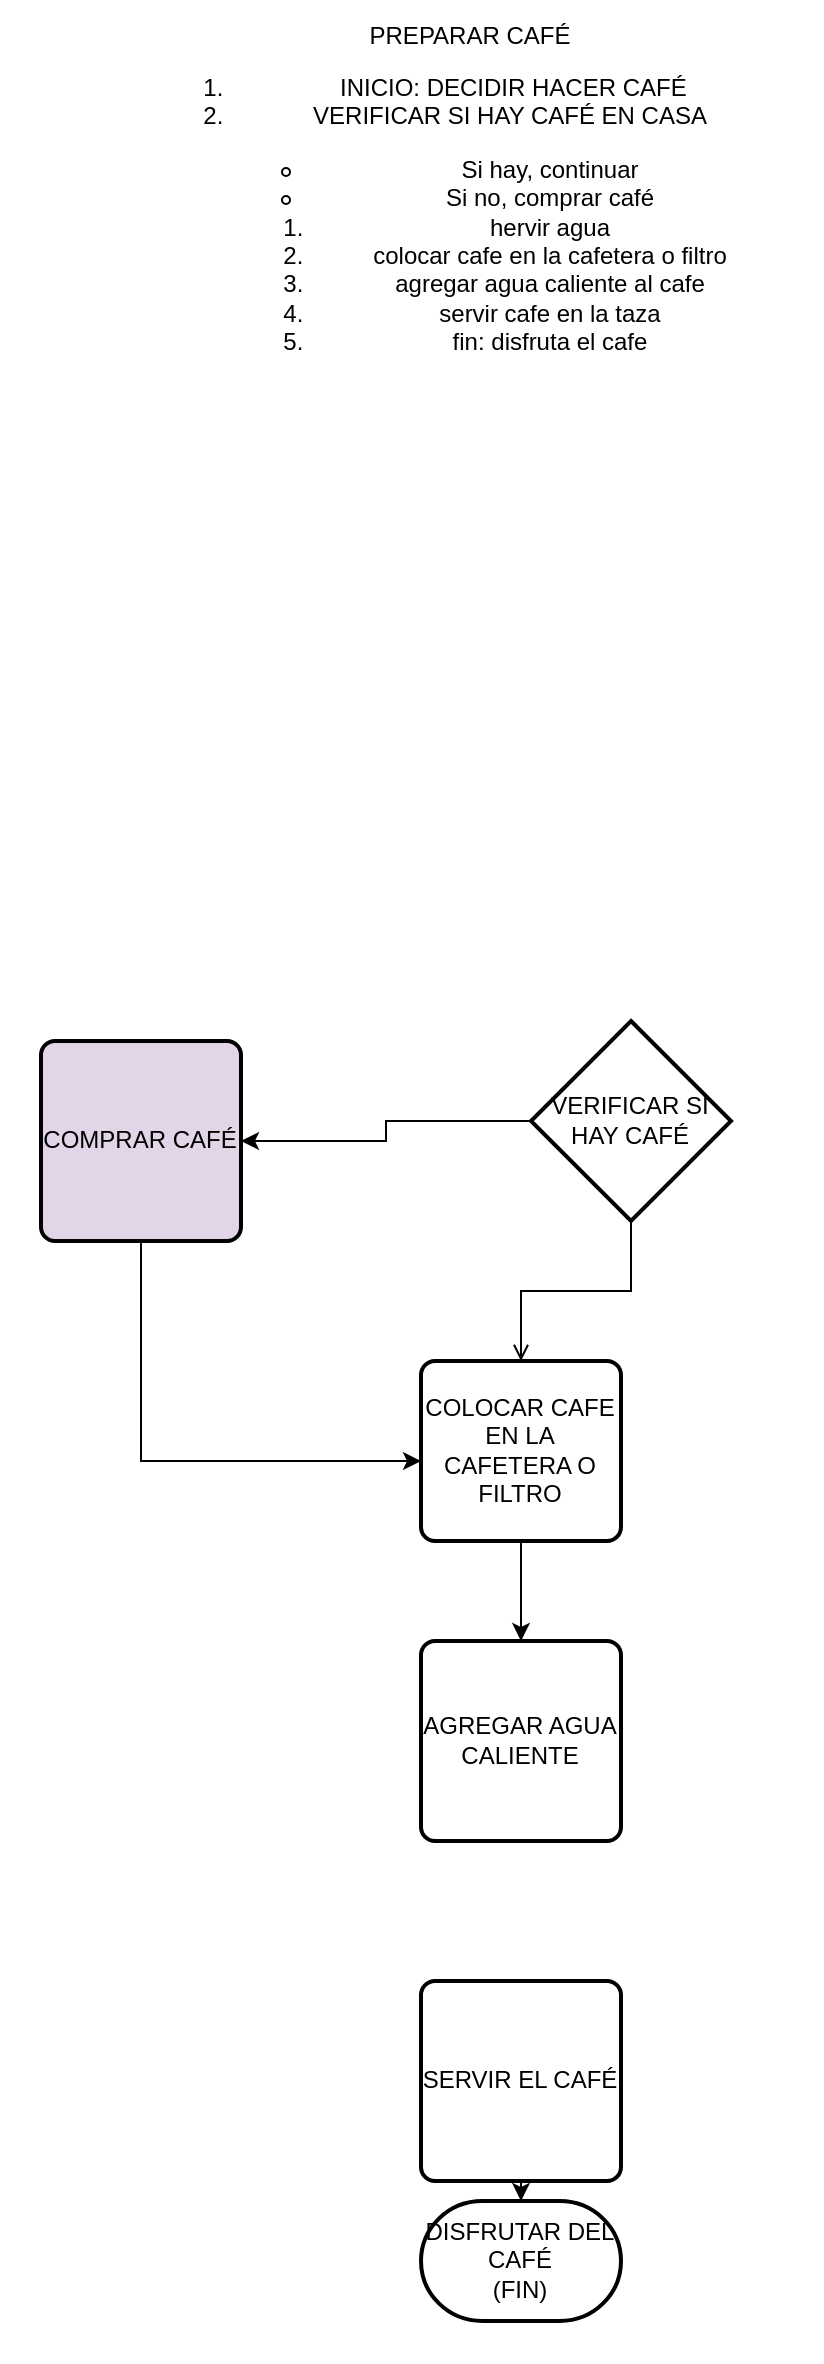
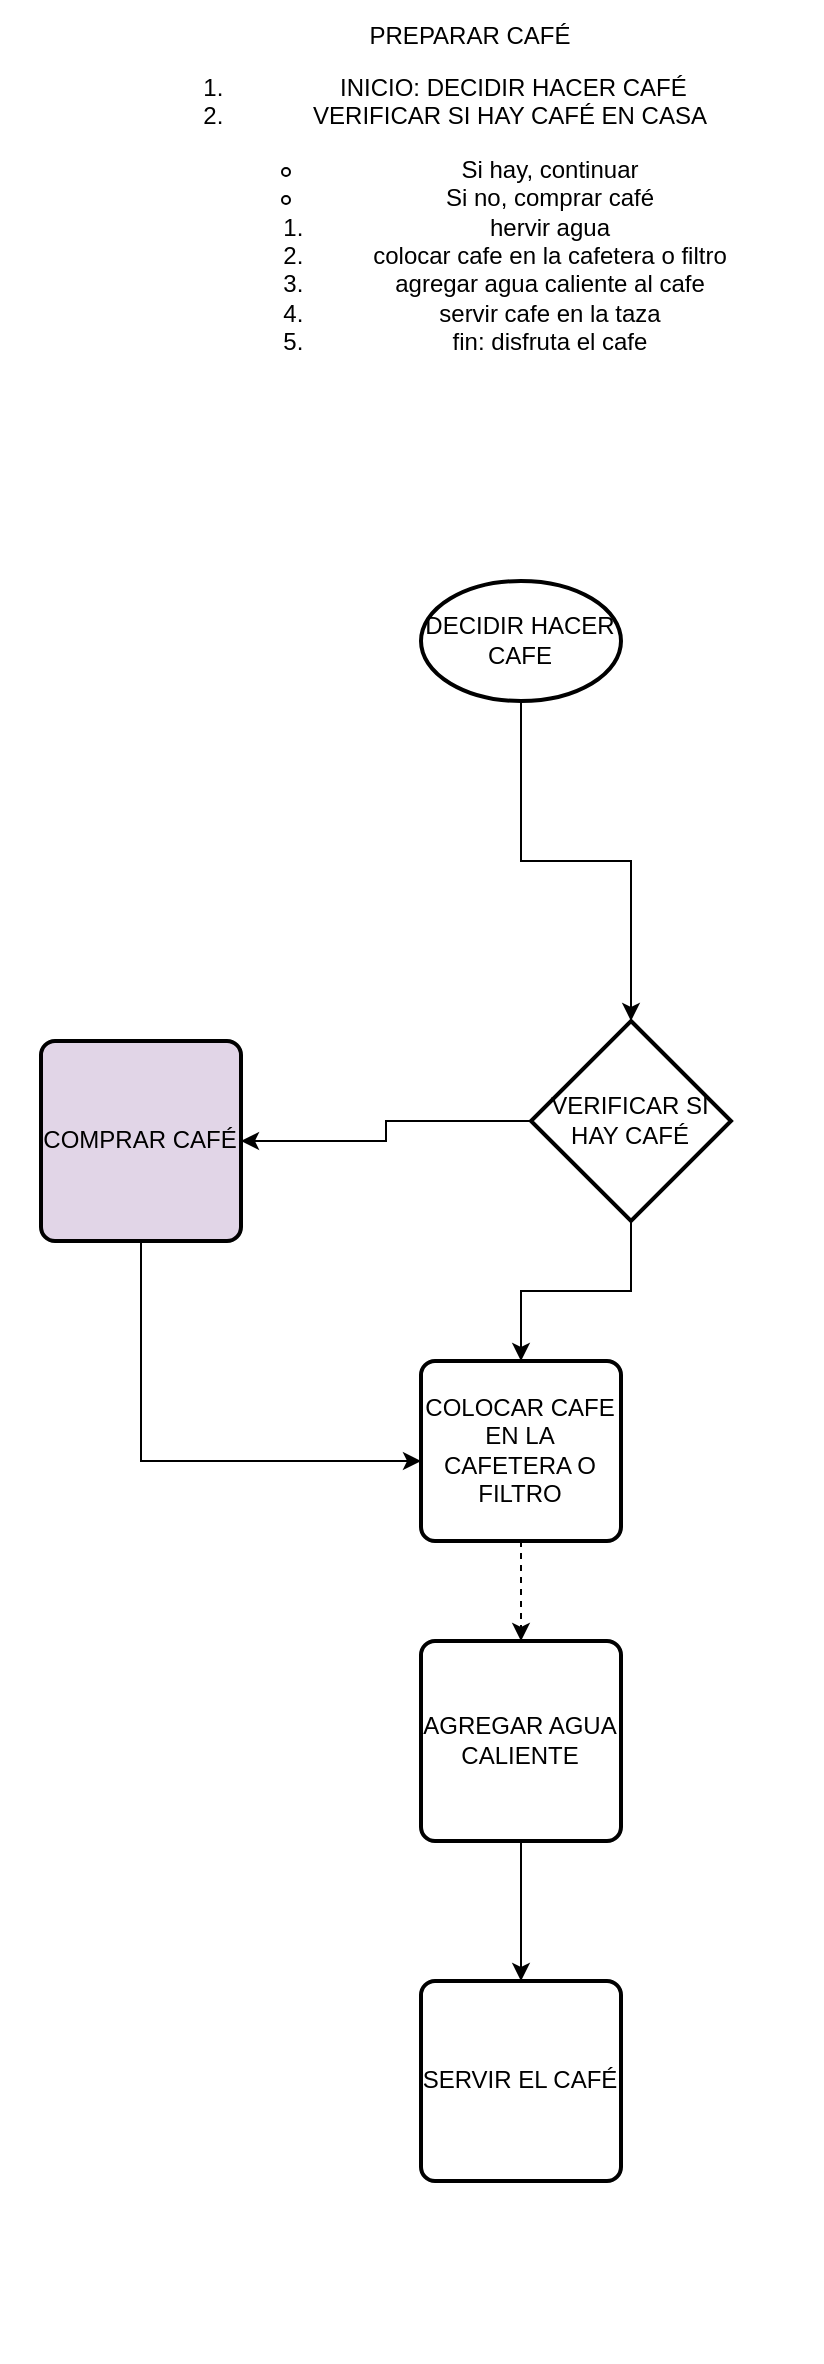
+ <mxCell id="4" value="DECIDIR HACER CAFE" style="strokeWidth=2;html=1;shape=mxgraph.flowchart.start_1;whiteSpace=wrap;" vertex="1" parent="1"><mxGeometry x="210" y="290" width="100" height="60" as="geometry" /></mxCell>
+ <mxCell id="3" style="edgeStyle=orthogonalEdgeStyle;rounded=0;orthogonalLoop=1;jettySize=auto;html=1;" edge="1" parent="1" source="4" target="7"><mxGeometry relative="1" as="geometry" /></mxCell>
- <mxCell id="6" style="edgeStyle=orthogonalEdgeStyle;rounded=0;orthogonalLoop=1;jettySize=auto;html=1;endArrow=open;" edge="1" parent="1" source="7" target="11"><mxGeometry relative="1" as="geometry" /></mxCell>
+ <mxCell id="6" style="edgeStyle=orthogonalEdgeStyle;rounded=0;orthogonalLoop=1;jettySize=auto;html=1;" edge="1" parent="1" source="7" target="11"><mxGeometry relative="1" as="geometry" /></mxCell>
- <mxCell id="10" style="edgeStyle=orthogonalEdgeStyle;rounded=0;orthogonalLoop=1;jettySize=auto;html=1;" edge="1" parent="1" source="11" target="13"><mxGeometry relative="1" as="geometry" /></mxCell>
+ <mxCell id="10" style="edgeStyle=orthogonalEdgeStyle;rounded=0;orthogonalLoop=1;jettySize=auto;html=1;dashed=1;" edge="1" parent="1" source="11" target="13"><mxGeometry relative="1" as="geometry" /></mxCell>
+ <mxCell id="12" style="edgeStyle=orthogonalEdgeStyle;rounded=0;orthogonalLoop=1;jettySize=auto;html=1;" edge="1" parent="1" source="13" target="15"><mxGeometry relative="1" as="geometry" /></mxCell>
- <mxCell id="14" style="edgeStyle=orthogonalEdgeStyle;rounded=0;orthogonalLoop=1;jettySize=auto;html=1;" edge="1" parent="1" source="15" target="16"><mxGeometry relative="1" as="geometry" /></mxCell>
- <mxCell id="16" value="DISFRUTAR DEL CAFÉ&lt;div&gt;(FIN)&lt;/div&gt;" style="strokeWidth=2;html=1;shape=mxgraph.flowchart.terminator;whiteSpace=wrap;" vertex="1" parent="1"><mxGeometry x="210" y="1100" width="100" height="60" as="geometry" /></mxCell>
